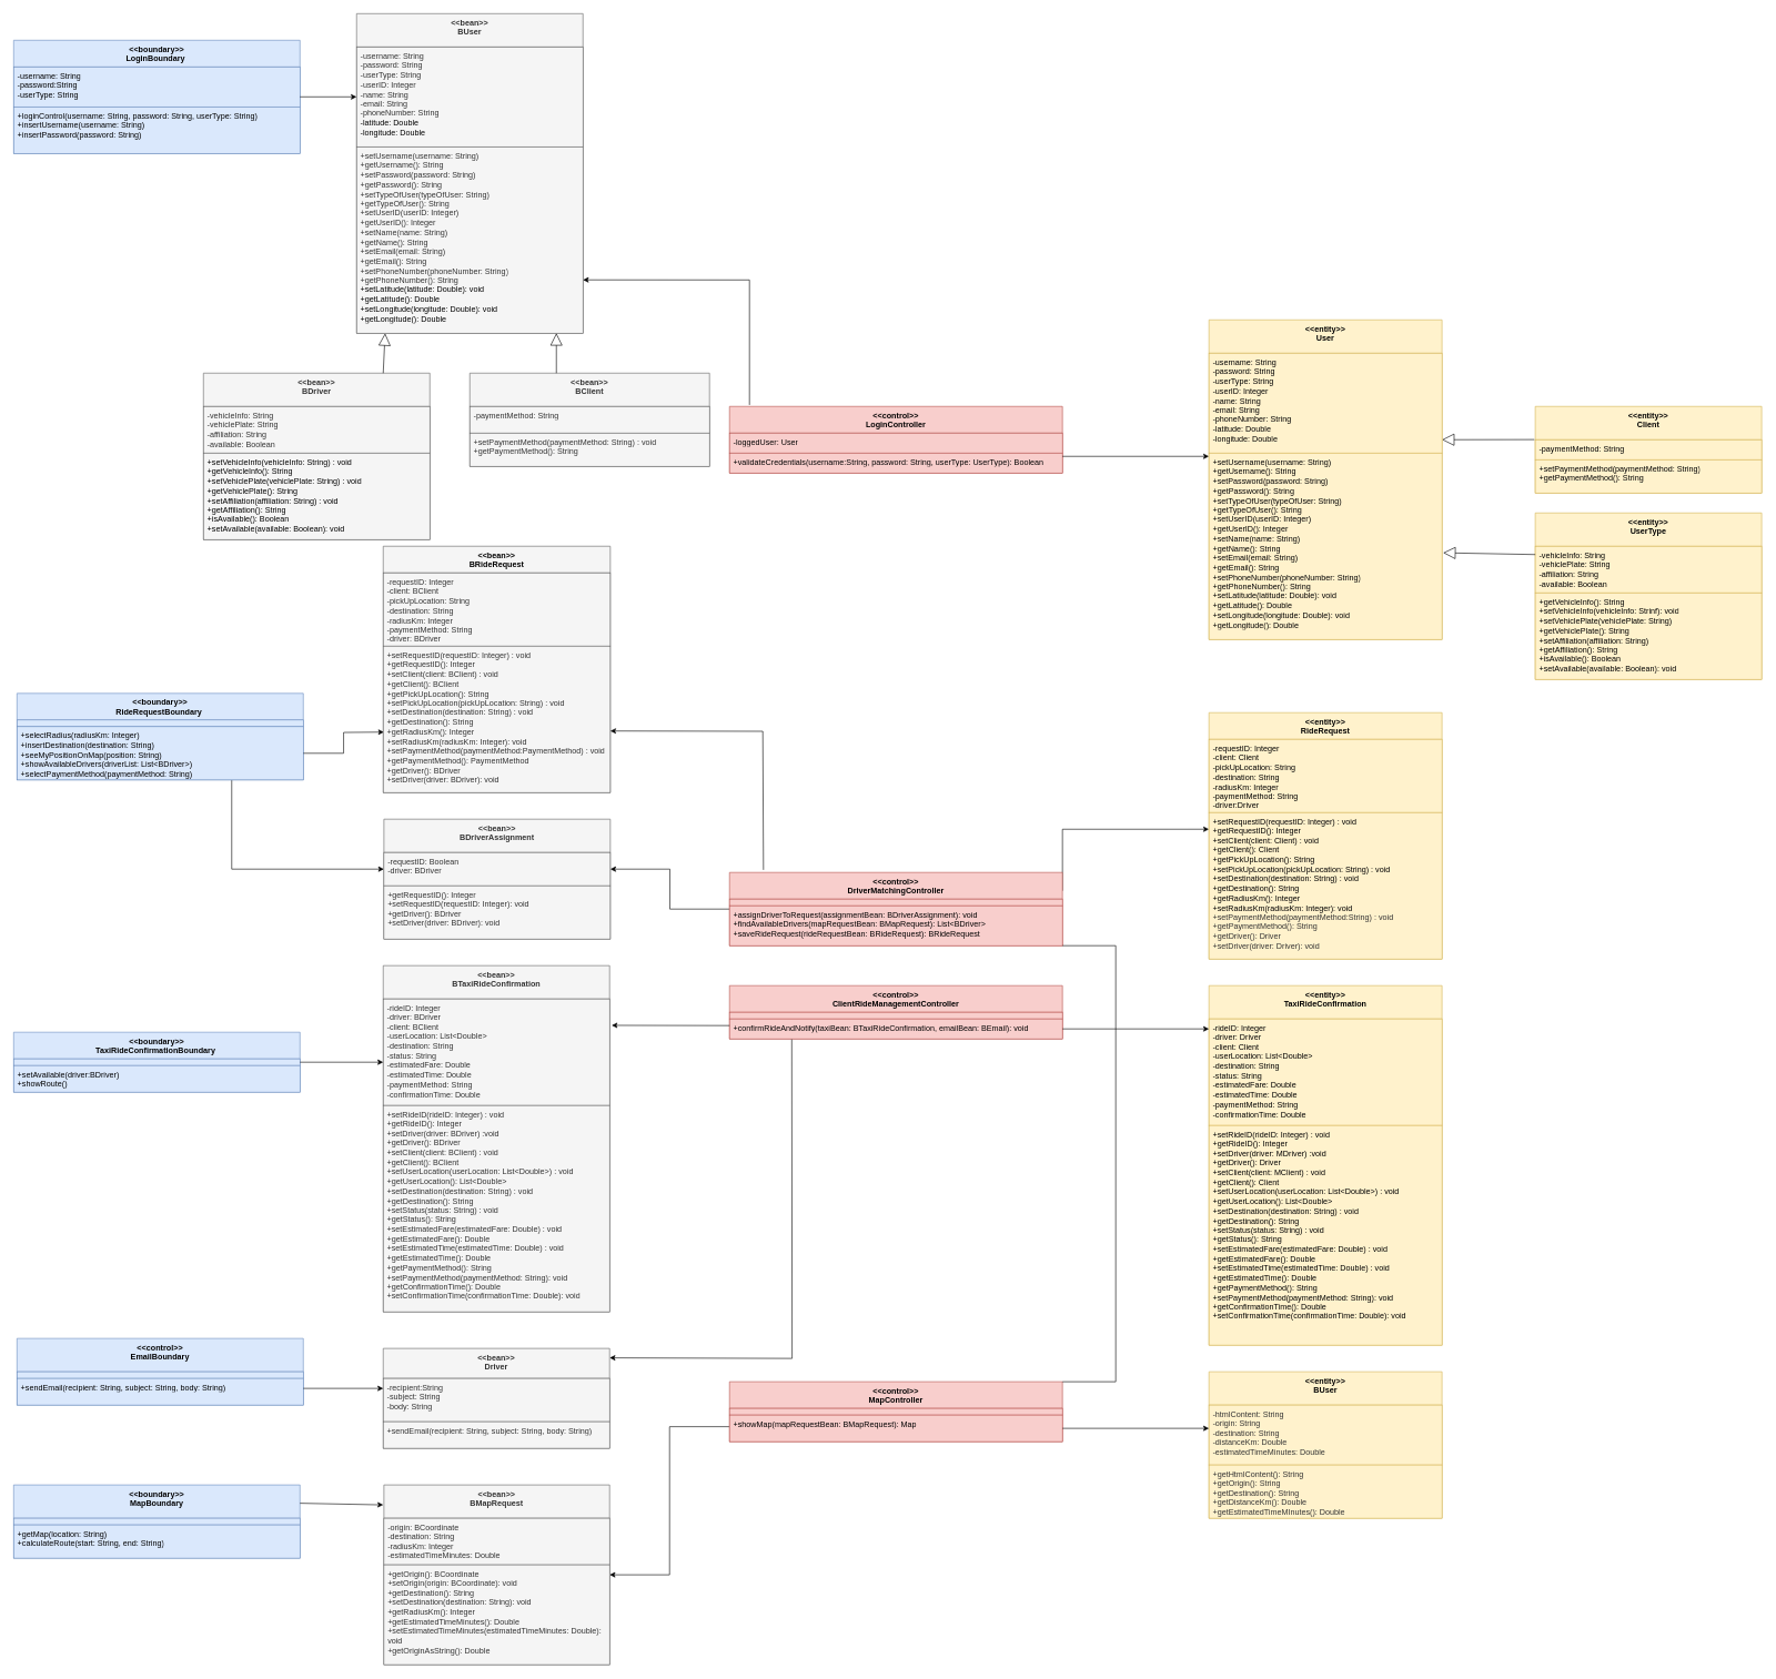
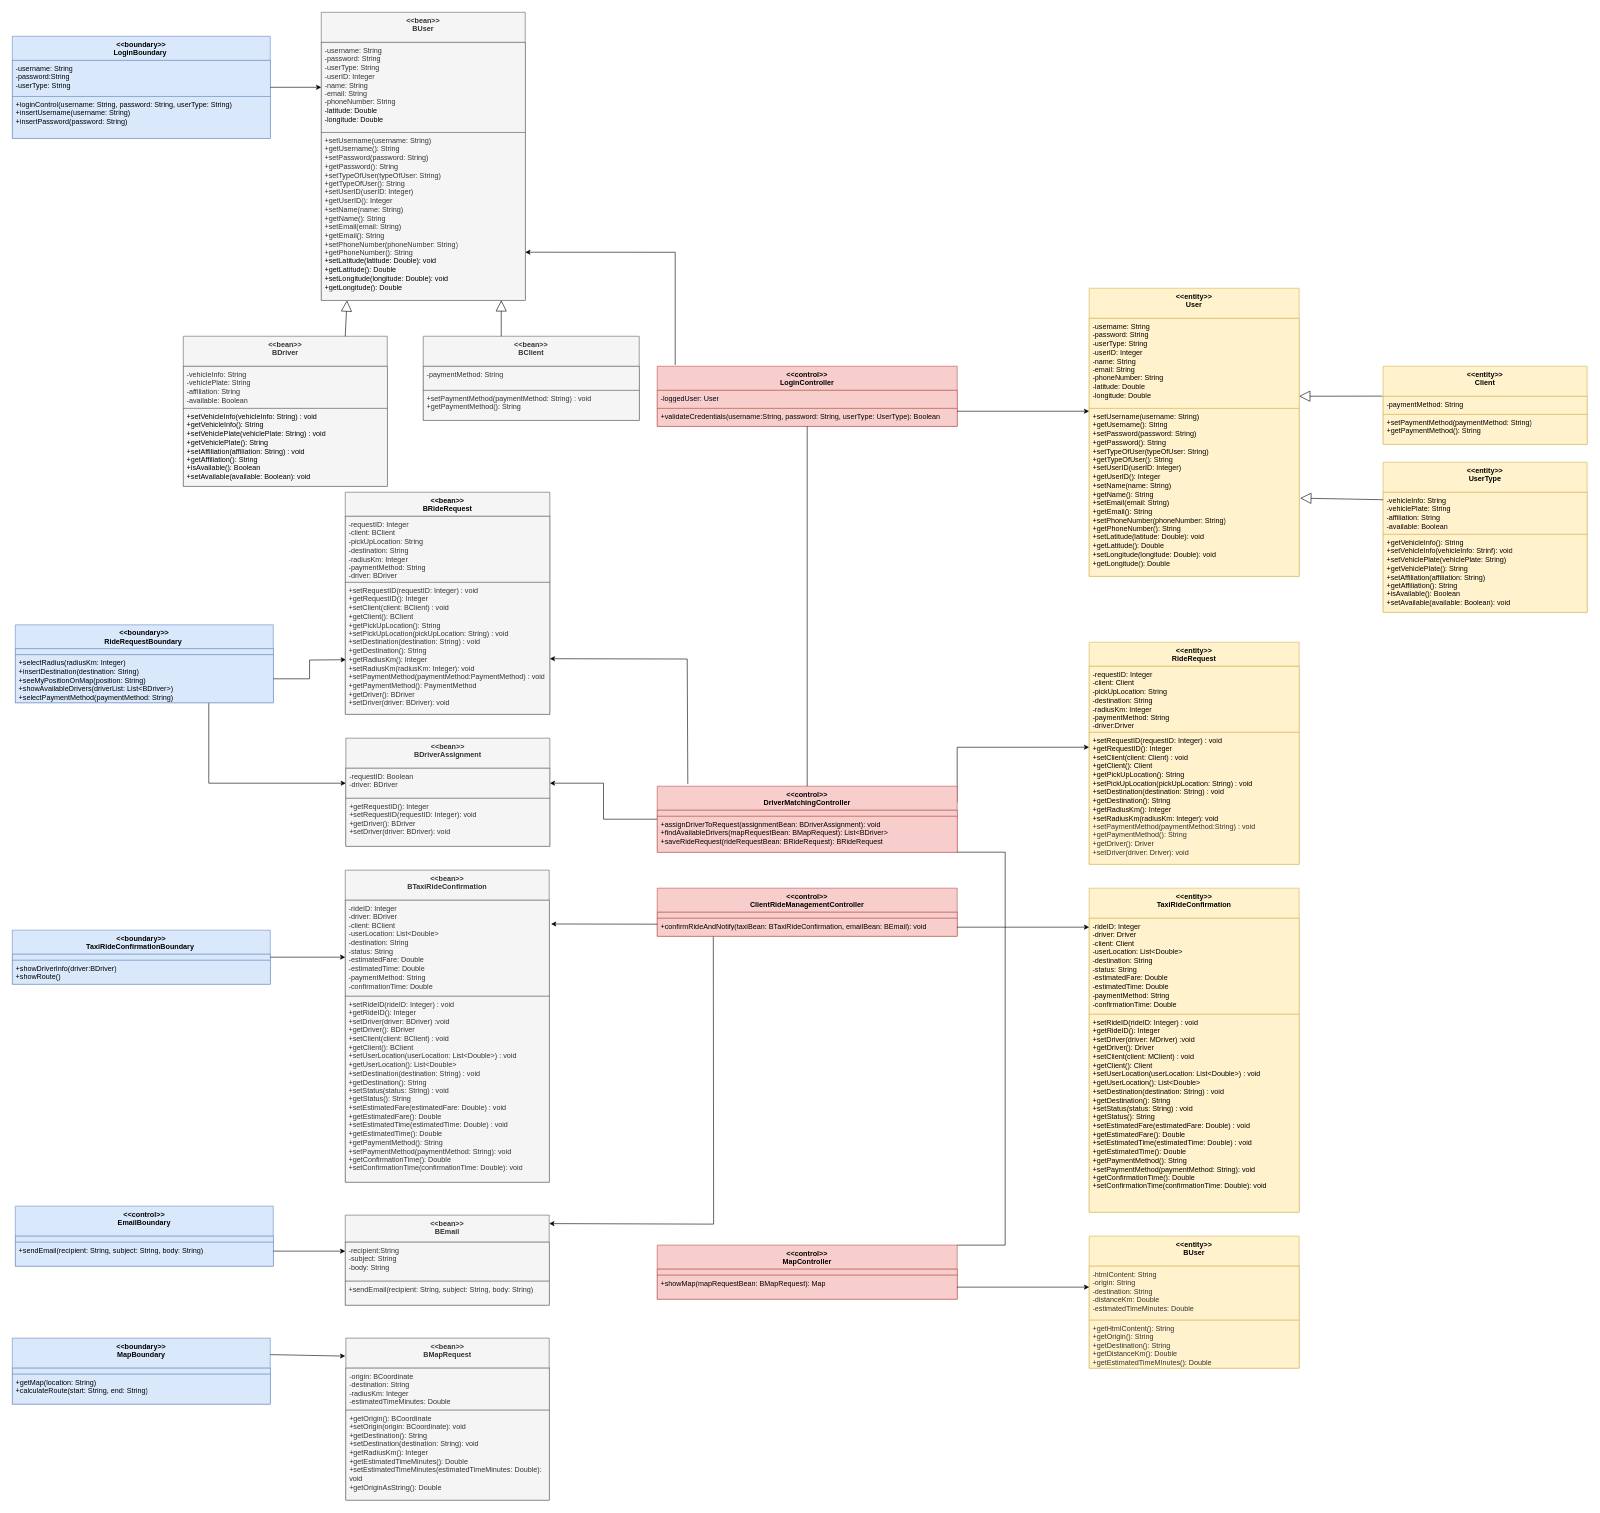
+ <mxCell id="70" value="" style="endArrow=none;html=1;rounded=0;entryX=0.5;entryY=1;entryDx=0;entryDy=0;exitX=0.5;exitY=0;exitDx=0;exitDy=0;" parent="1" source="17" target="12" edge="1"><mxGeometry width="50" height="50" relative="1" as="geometry"><mxPoint x="1355" y="1150" as="sourcePoint" /><mxPoint x="1405" y="1100" as="targetPoint" /></mxGeometry></mxCell>
- <mxCell id="50" value="+setAvailable(driver:BDriver)&lt;div&gt;+showRoute()&lt;/div&gt;" style="text;strokeColor=#6c8ebf;fillColor=#dae8fc;align=left;verticalAlign=top;spacingLeft=4;spacingRight=4;overflow=hidden;rotatable=0;points=[[0,0.5],[1,0.5]];portConstraint=eastwest;whiteSpace=wrap;html=1;" parent="48" vertex="1"><mxGeometry y="50" width="430" height="40" as="geometry" /></mxCell>
+ <mxCell id="50" value="+showDriverInfo(driver:BDriver)&lt;div&gt;+showRoute()&lt;/div&gt;" style="text;strokeColor=#6c8ebf;fillColor=#dae8fc;align=left;verticalAlign=top;spacingLeft=4;spacingRight=4;overflow=hidden;rotatable=0;points=[[0,0.5],[1,0.5]];portConstraint=eastwest;whiteSpace=wrap;html=1;" parent="48" vertex="1"><mxGeometry y="50" width="430" height="40" as="geometry" /></mxCell>
- <mxCell id="40" value="&amp;lt;&amp;lt;bean&amp;gt;&amp;gt;&lt;div&gt;Driver&lt;/div&gt;" style="swimlane;fontStyle=1;align=center;verticalAlign=top;childLayout=stackLayout;horizontal=1;startSize=45;horizontalStack=0;resizeParent=1;resizeParentMax=0;resizeLast=0;collapsible=1;marginBottom=0;whiteSpace=wrap;html=1;fillColor=#f5f5f5;strokeColor=#666666;fontColor=#333333;" parent="1" vertex="1"><mxGeometry x="575" y="2025" width="340" height="150" as="geometry" /></mxCell>
+ <mxCell id="40" value="&amp;lt;&amp;lt;bean&amp;gt;&amp;gt;&lt;div&gt;BEmail&lt;/div&gt;" style="swimlane;fontStyle=1;align=center;verticalAlign=top;childLayout=stackLayout;horizontal=1;startSize=45;horizontalStack=0;resizeParent=1;resizeParentMax=0;resizeLast=0;collapsible=1;marginBottom=0;whiteSpace=wrap;html=1;fillColor=#f5f5f5;strokeColor=#666666;fontColor=#333333;" parent="1" vertex="1"><mxGeometry x="575" y="2025" width="340" height="150" as="geometry" /></mxCell>
- <mxCell id="23" style="edgeStyle=orthogonalEdgeStyle;rounded=0;orthogonalLoop=1;jettySize=auto;html=1;exitX=0;exitY=0.75;exitDx=0;exitDy=0;entryX=1;entryY=0.5;entryDx=0;entryDy=0;" parent="1" source="24" target="60" edge="1"><mxGeometry relative="1" as="geometry"><mxPoint x="1345" y="2515" as="targetPoint" /></mxGeometry></mxCell>
